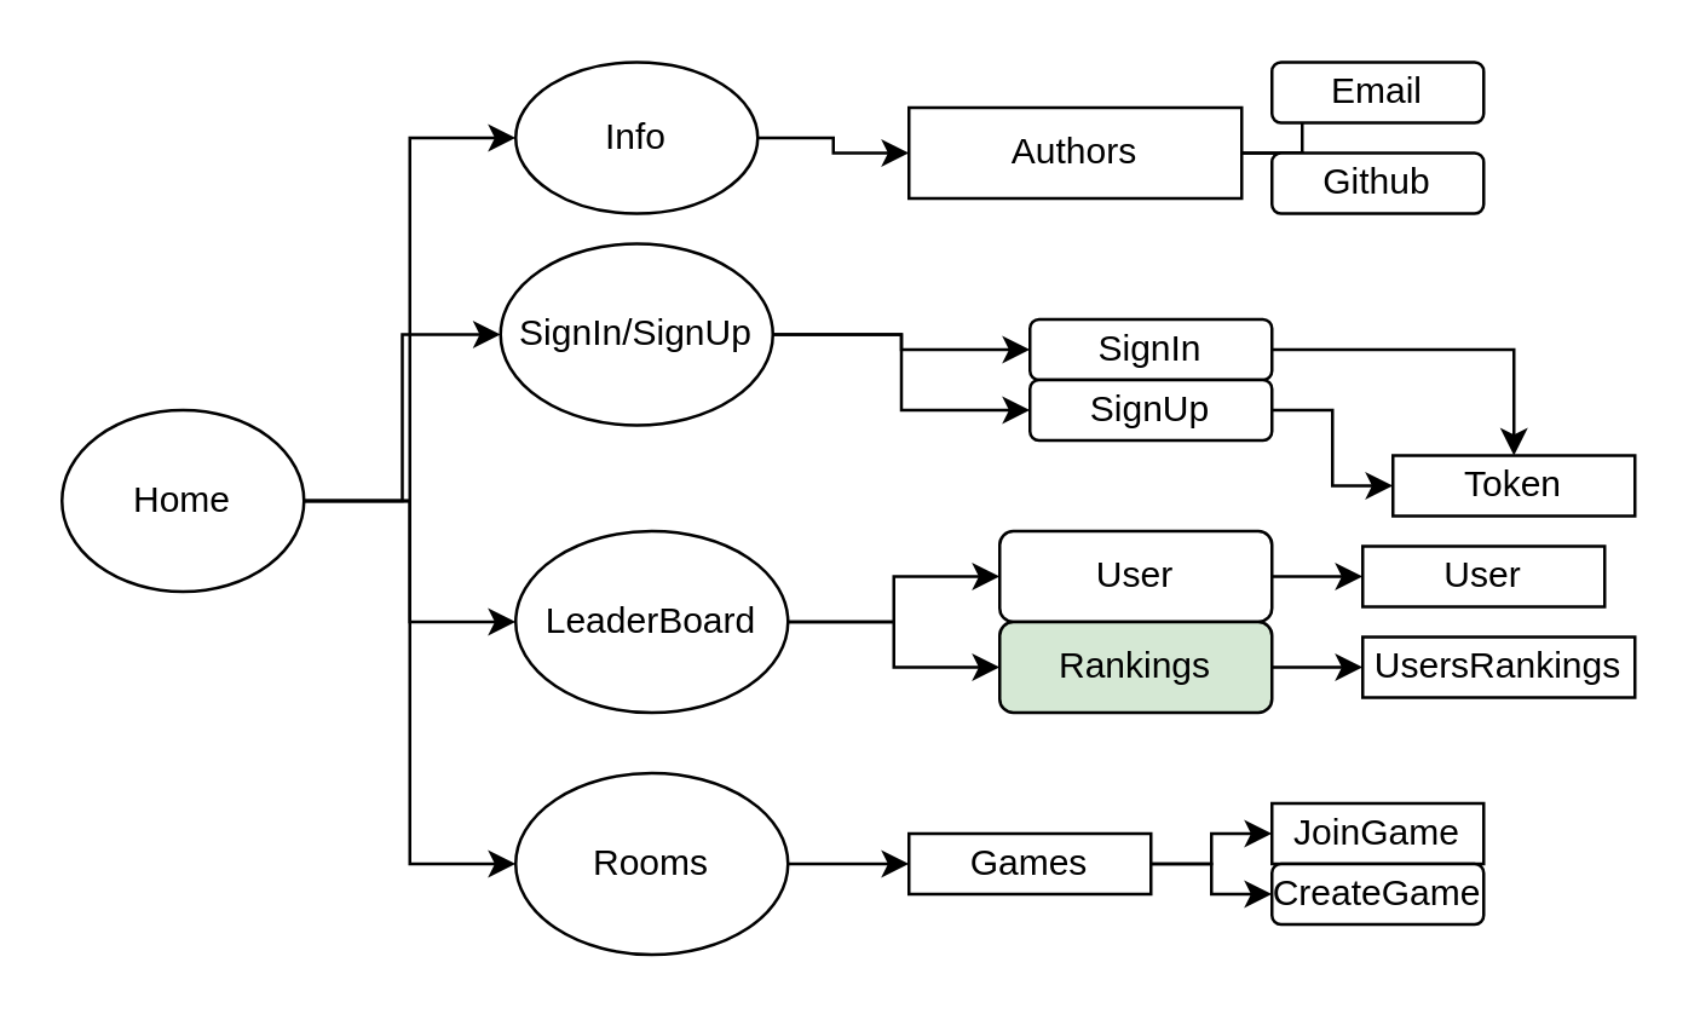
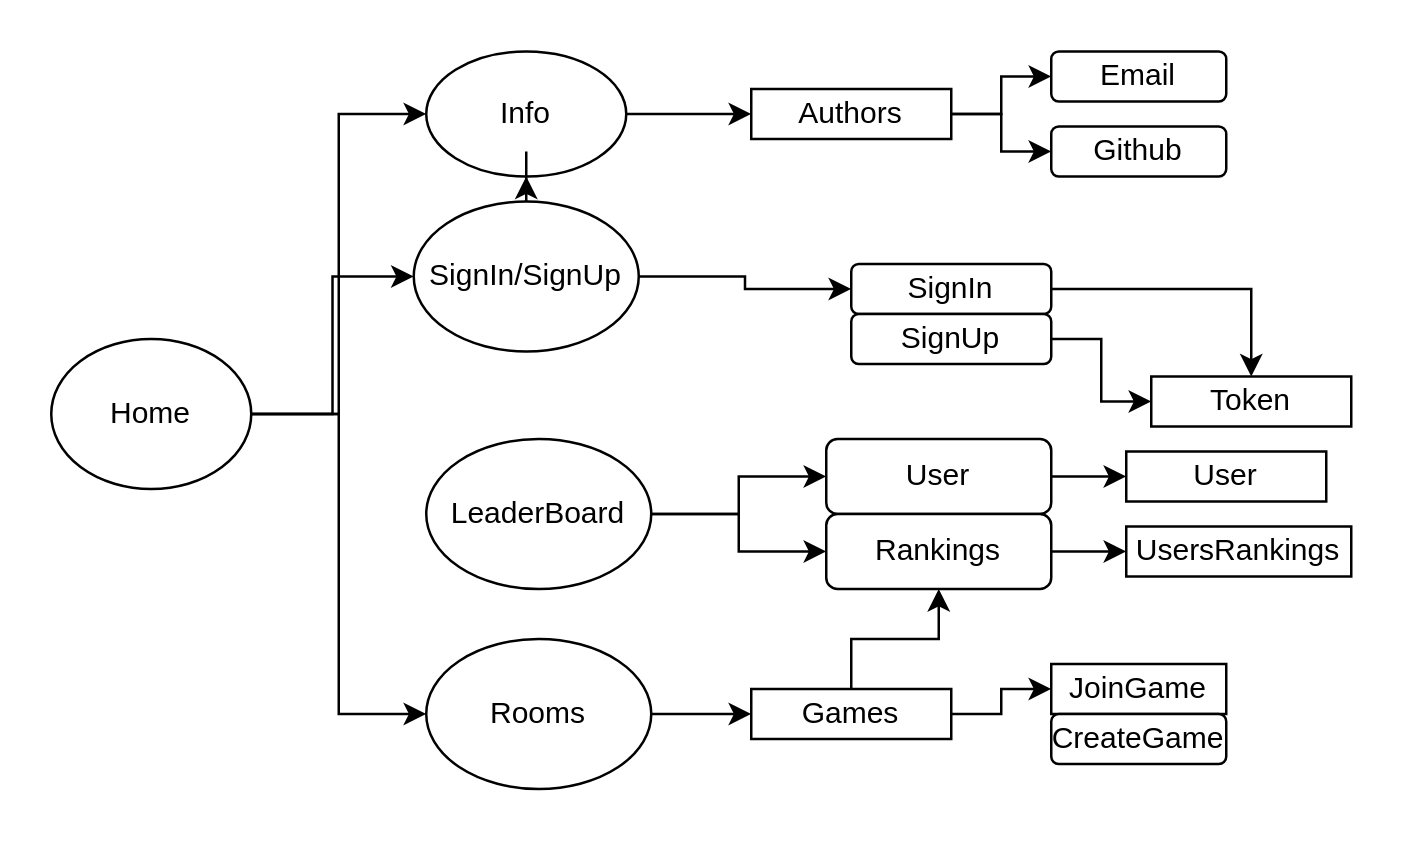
- <mxCell id="20" value="Authors" style="rounded=0;whiteSpace=wrap;html=1;" vertex="1" parent="1"><mxGeometry x="300" y="35" width="110" height="30" as="geometry" /></mxCell>
+ <mxCell id="20" value="Authors" style="rounded=0;whiteSpace=wrap;html=1;" vertex="1" parent="1"><mxGeometry x="300" y="35" width="80" height="20" as="geometry" /></mxCell>
- <mxCell id="10" style="edgeStyle=orthogonalEdgeStyle;rounded=0;orthogonalLoop=1;jettySize=auto;html=1;entryX=0;entryY=0.5;entryDx=0;entryDy=0;" edge="1" parent="1" source="11" target="17"><mxGeometry relative="1" as="geometry" /></mxCell>
+ <mxCell id="10" style="edgeStyle=orthogonalEdgeStyle;rounded=0;orthogonalLoop=1;jettySize=auto;html=1;" edge="1" parent="1" source="11" target="8"><mxGeometry relative="1" as="geometry" /></mxCell>
- <mxCell id="5" style="edgeStyle=orthogonalEdgeStyle;rounded=0;orthogonalLoop=1;jettySize=auto;html=1;entryX=0;entryY=0.5;entryDx=0;entryDy=0;" edge="1" parent="1" source="6" target="25"><mxGeometry relative="1" as="geometry" /></mxCell>
- <mxCell id="29" value="Rankings" style="rounded=1;whiteSpace=wrap;html=1;fillColor=#d5e8d4;" vertex="1" parent="1"><mxGeometry x="330" y="205" width="90" height="30" as="geometry" /></mxCell>
+ <mxCell id="29" value="Rankings" style="rounded=1;whiteSpace=wrap;html=1;" vertex="1" parent="1"><mxGeometry x="330" y="205" width="90" height="30" as="geometry" /></mxCell>
- <mxCell id="31" style="edgeStyle=orthogonalEdgeStyle;rounded=0;orthogonalLoop=1;jettySize=auto;html=1;entryX=0;entryY=0.5;entryDx=0;entryDy=0;" edge="1" parent="1" source="32" target="37"><mxGeometry relative="1" as="geometry" /></mxCell>
+ <mxCell id="31" style="edgeStyle=orthogonalEdgeStyle;rounded=0;orthogonalLoop=1;jettySize=auto;html=1;" edge="1" parent="1" source="32" target="29"><mxGeometry relative="1" as="geometry" /></mxCell>
